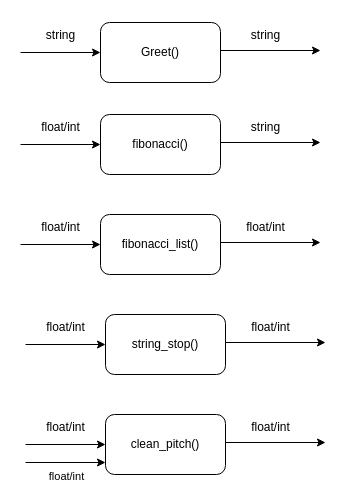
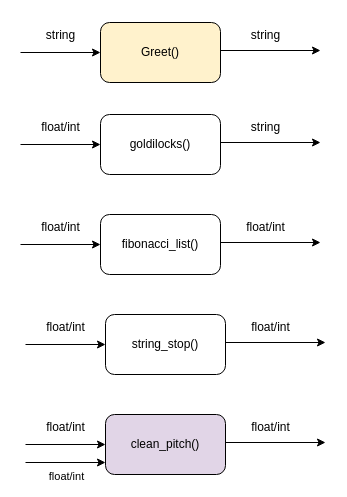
- <mxCell id="2" value="Greet()" style="rounded=1;whiteSpace=wrap;html=1;" vertex="1" parent="1"><mxGeometry x="100" y="22" width="120" height="60" as="geometry" /></mxCell>
+ <mxCell id="2" value="Greet()" style="rounded=1;whiteSpace=wrap;html=1;fillColor=#fff2cc;" vertex="1" parent="1"><mxGeometry x="100" y="22" width="120" height="60" as="geometry" /></mxCell>
- <mxCell id="7" value="fibonacci()" style="rounded=1;whiteSpace=wrap;html=1;" vertex="1" parent="1"><mxGeometry x="100" y="114" width="120" height="60" as="geometry" /></mxCell>
+ <mxCell id="7" value="goldilocks()" style="rounded=1;whiteSpace=wrap;html=1;" vertex="1" parent="1"><mxGeometry x="100" y="114" width="120" height="60" as="geometry" /></mxCell>
- <mxCell id="22" value="clean_pitch()" style="rounded=1;whiteSpace=wrap;html=1;" vertex="1" parent="1"><mxGeometry x="105" y="414" width="120" height="60" as="geometry" /></mxCell>
+ <mxCell id="22" value="clean_pitch()" style="rounded=1;whiteSpace=wrap;html=1;fillColor=#e1d5e7;" vertex="1" parent="1"><mxGeometry x="105" y="414" width="120" height="60" as="geometry" /></mxCell>
